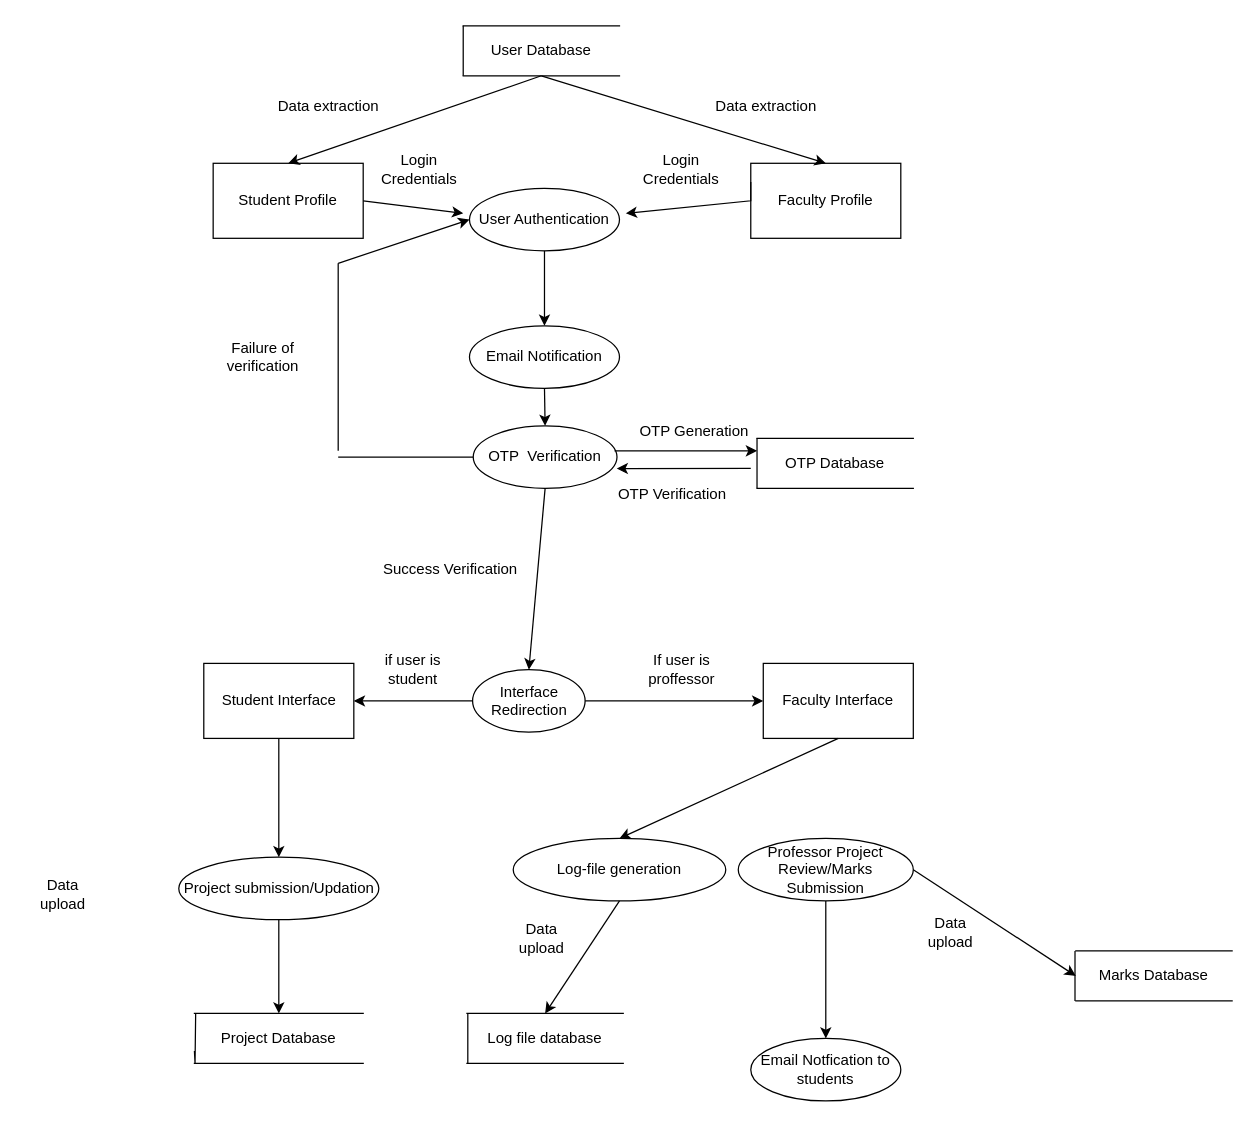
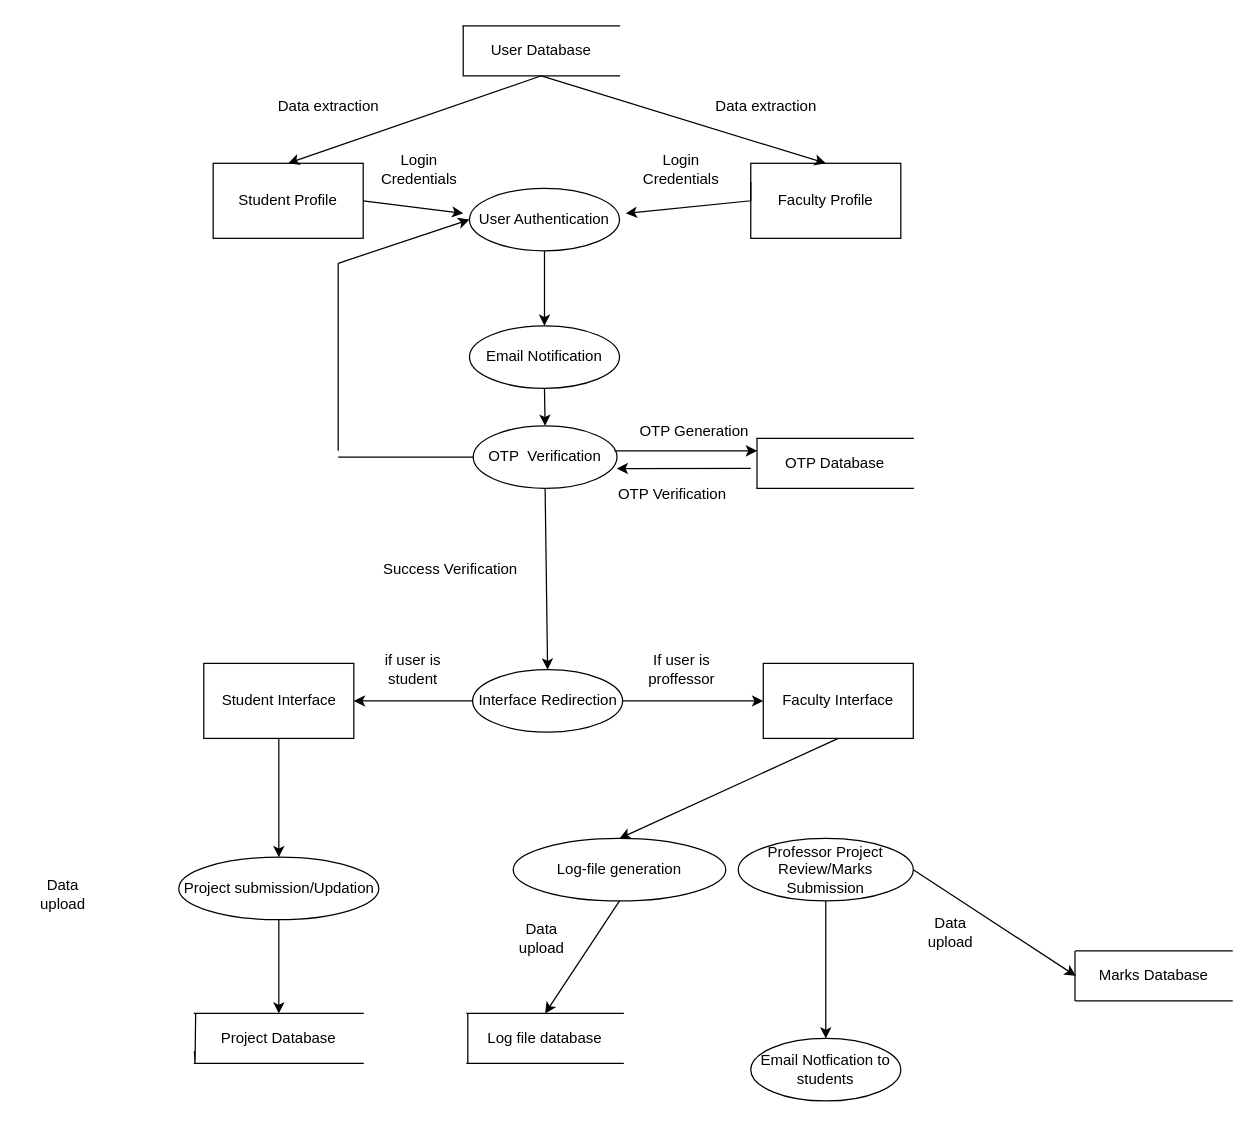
- <mxCell id="54" value="Failure of verification" style="text;html=1;align=center;verticalAlign=middle;whiteSpace=wrap;rounded=0;" vertex="1" parent="1"><mxGeometry x="160" y="270" width="100" height="30" as="geometry" /></mxCell>
- <mxCell id="22" value="Interface Redirection" style="ellipse;whiteSpace=wrap;html=1;" parent="1" vertex="1"><mxGeometry x="377.5" y="535" width="90" height="50" as="geometry" /></mxCell>
+ <mxCell id="22" value="Interface Redirection" style="ellipse;whiteSpace=wrap;html=1;" parent="1" vertex="1"><mxGeometry x="377.5" y="535" width="120" height="50" as="geometry" /></mxCell>
